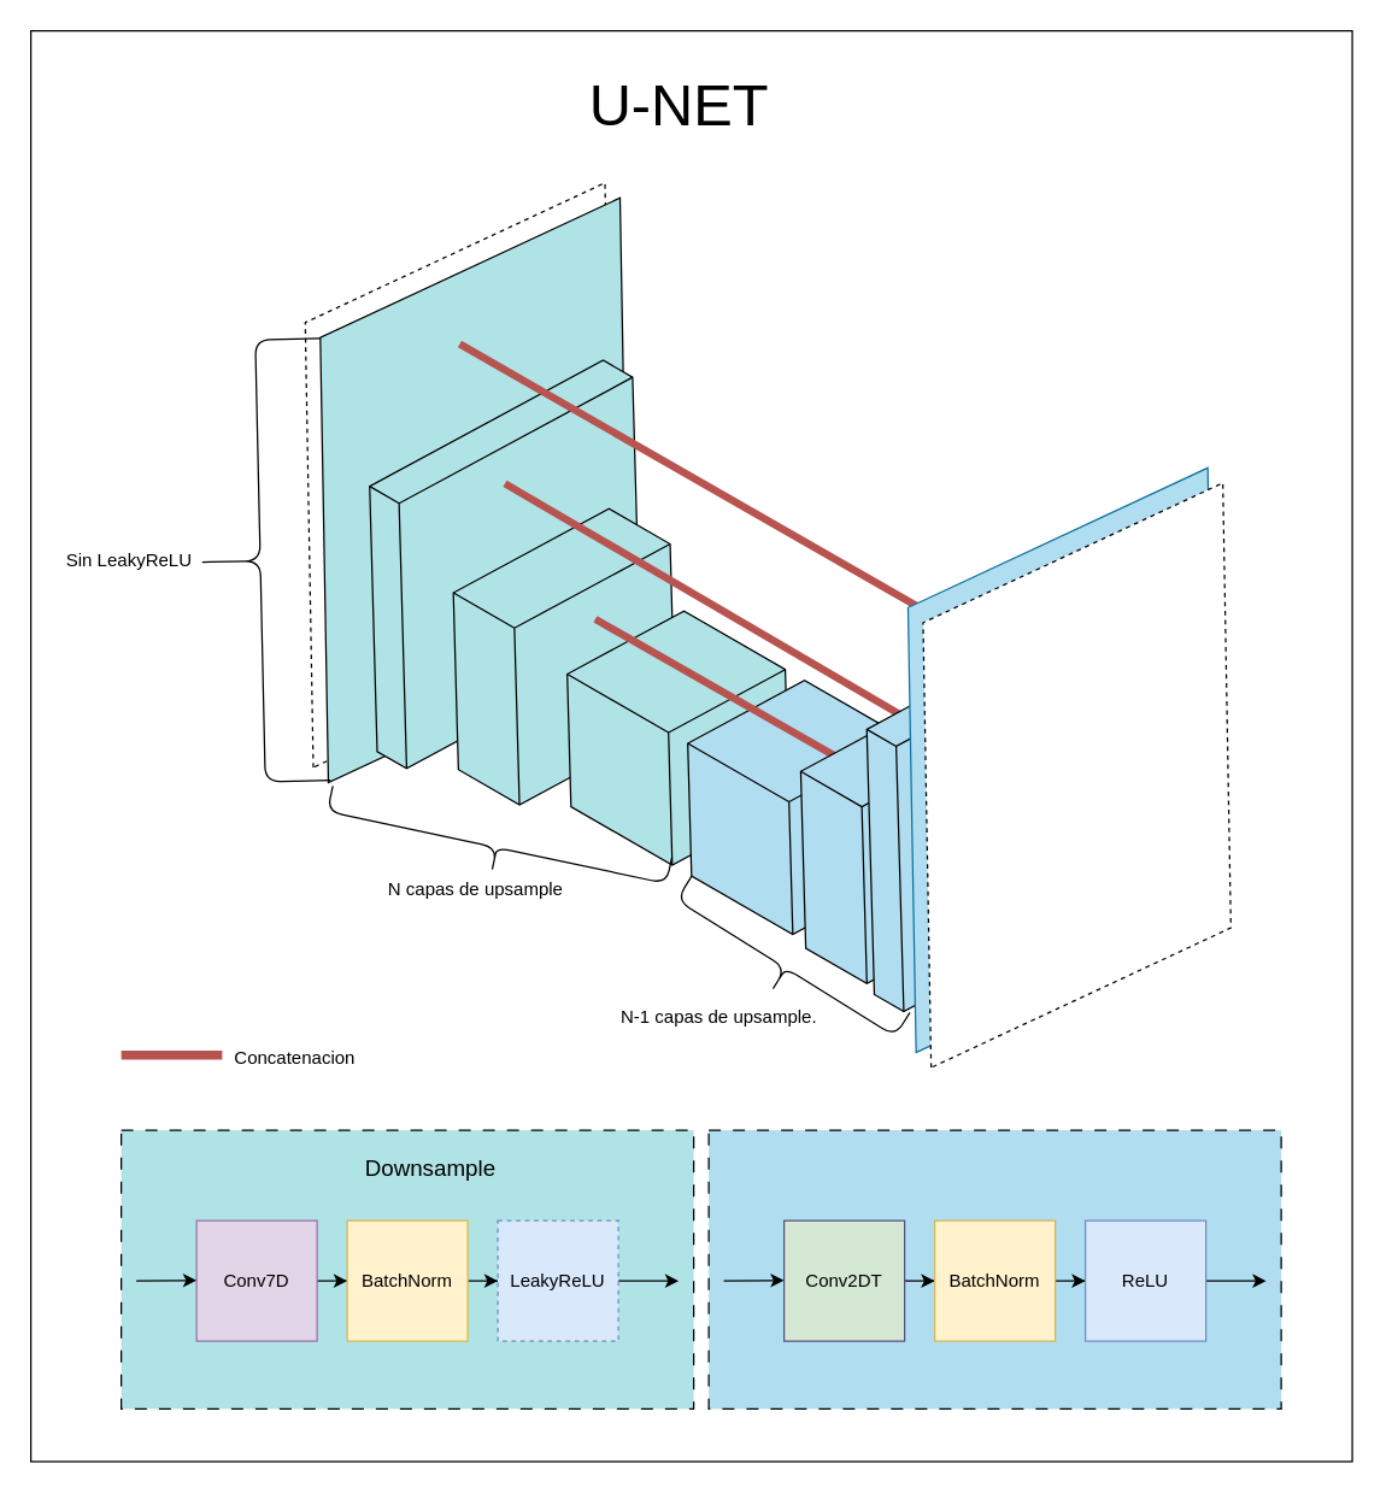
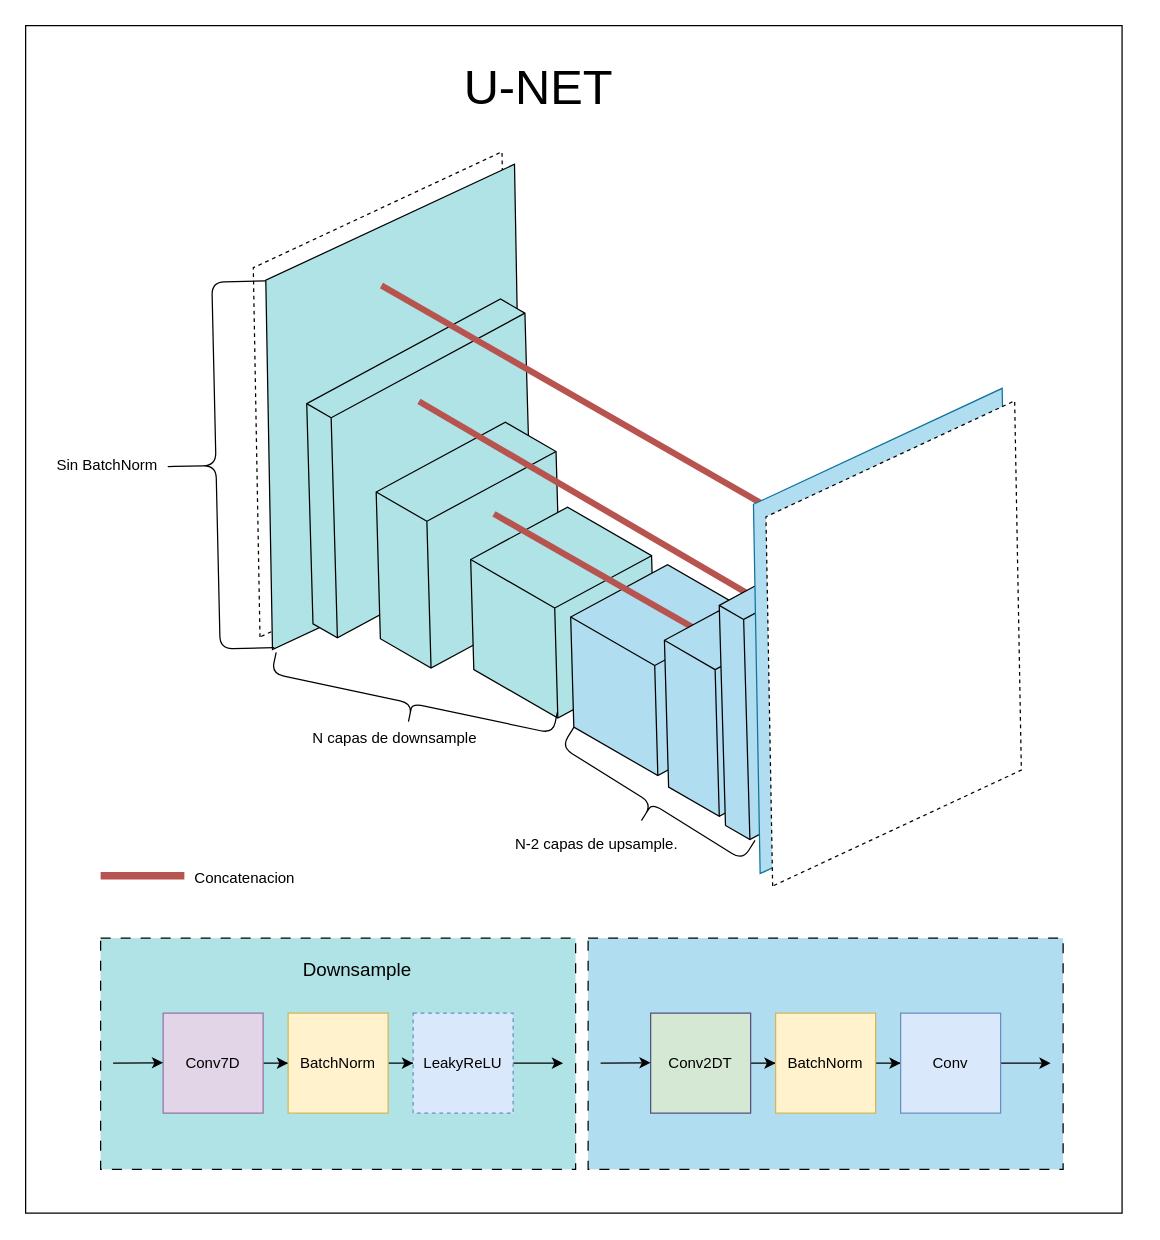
- <mxCell id="39" value="&lt;font style=&quot;font-size: 39px;&quot;&gt;U-NET&lt;/font&gt;" style="text;html=1;align=center;verticalAlign=middle;resizable=0;points=[];autosize=1;strokeColor=none;fillColor=none;" vertex="1" parent="1"><mxGeometry x="379.66" y="40" width="140" height="60" as="geometry" /></mxCell>
+ <mxCell id="39" value="&lt;font style=&quot;font-size: 39px;&quot;&gt;U-NET&lt;/font&gt;" style="text;html=1;align=center;verticalAlign=middle;resizable=0;points=[];autosize=1;strokeColor=none;fillColor=none;" vertex="1" parent="1"><mxGeometry x="359.66" y="40" width="140" height="60" as="geometry" /></mxCell>
- <mxCell id="33" value="Sin LeakyReLU" style="text;html=1;align=center;verticalAlign=middle;resizable=0;points=[];autosize=1;strokeColor=none;fillColor=none;" vertex="1" parent="1"><mxGeometry x="34.53" y="356.89" width="100" height="30" as="geometry" /></mxCell>
+ <mxCell id="33" value="Sin BatchNorm" style="text;html=1;align=center;verticalAlign=middle;resizable=0;points=[];autosize=1;strokeColor=none;fillColor=none;" vertex="1" parent="1"><mxGeometry x="34.53" y="356.89" width="100" height="30" as="geometry" /></mxCell>
- <mxCell id="38" value="N capas de upsample" style="text;html=1;align=center;verticalAlign=middle;resizable=0;points=[];autosize=1;strokeColor=none;fillColor=none;" vertex="1" parent="1"><mxGeometry x="240" y="574.6" width="150" height="30" as="geometry" /></mxCell>
+ <mxCell id="38" value="N capas de downsample" style="text;html=1;align=center;verticalAlign=middle;resizable=0;points=[];autosize=1;strokeColor=none;fillColor=none;" vertex="1" parent="1"><mxGeometry x="240" y="574.6" width="150" height="30" as="geometry" /></mxCell>
- <mxCell id="36" value="&lt;div&gt;N-1 capas de upsample.&lt;/div&gt;" style="text;html=1;align=left;verticalAlign=middle;resizable=0;points=[];autosize=1;strokeColor=none;fillColor=none;" vertex="1" parent="1"><mxGeometry x="410" y="660" width="150" height="30" as="geometry" /></mxCell>
+ <mxCell id="36" value="&lt;div&gt;N-2 capas de upsample.&lt;/div&gt;" style="text;html=1;align=left;verticalAlign=middle;resizable=0;points=[];autosize=1;strokeColor=none;fillColor=none;" vertex="1" parent="1"><mxGeometry x="410" y="660" width="150" height="30" as="geometry" /></mxCell>
- <mxCell id="20" value="ReLU" style="whiteSpace=wrap;html=1;aspect=fixed;fillColor=#dae8fc;strokeColor=#6c8ebf;" vertex="1" parent="1"><mxGeometry x="720" y="810" width="80" height="80" as="geometry" /></mxCell>
+ <mxCell id="20" value="Conv" style="whiteSpace=wrap;html=1;aspect=fixed;fillColor=#dae8fc;strokeColor=#6c8ebf;" vertex="1" parent="1"><mxGeometry x="720" y="810" width="80" height="80" as="geometry" /></mxCell>
